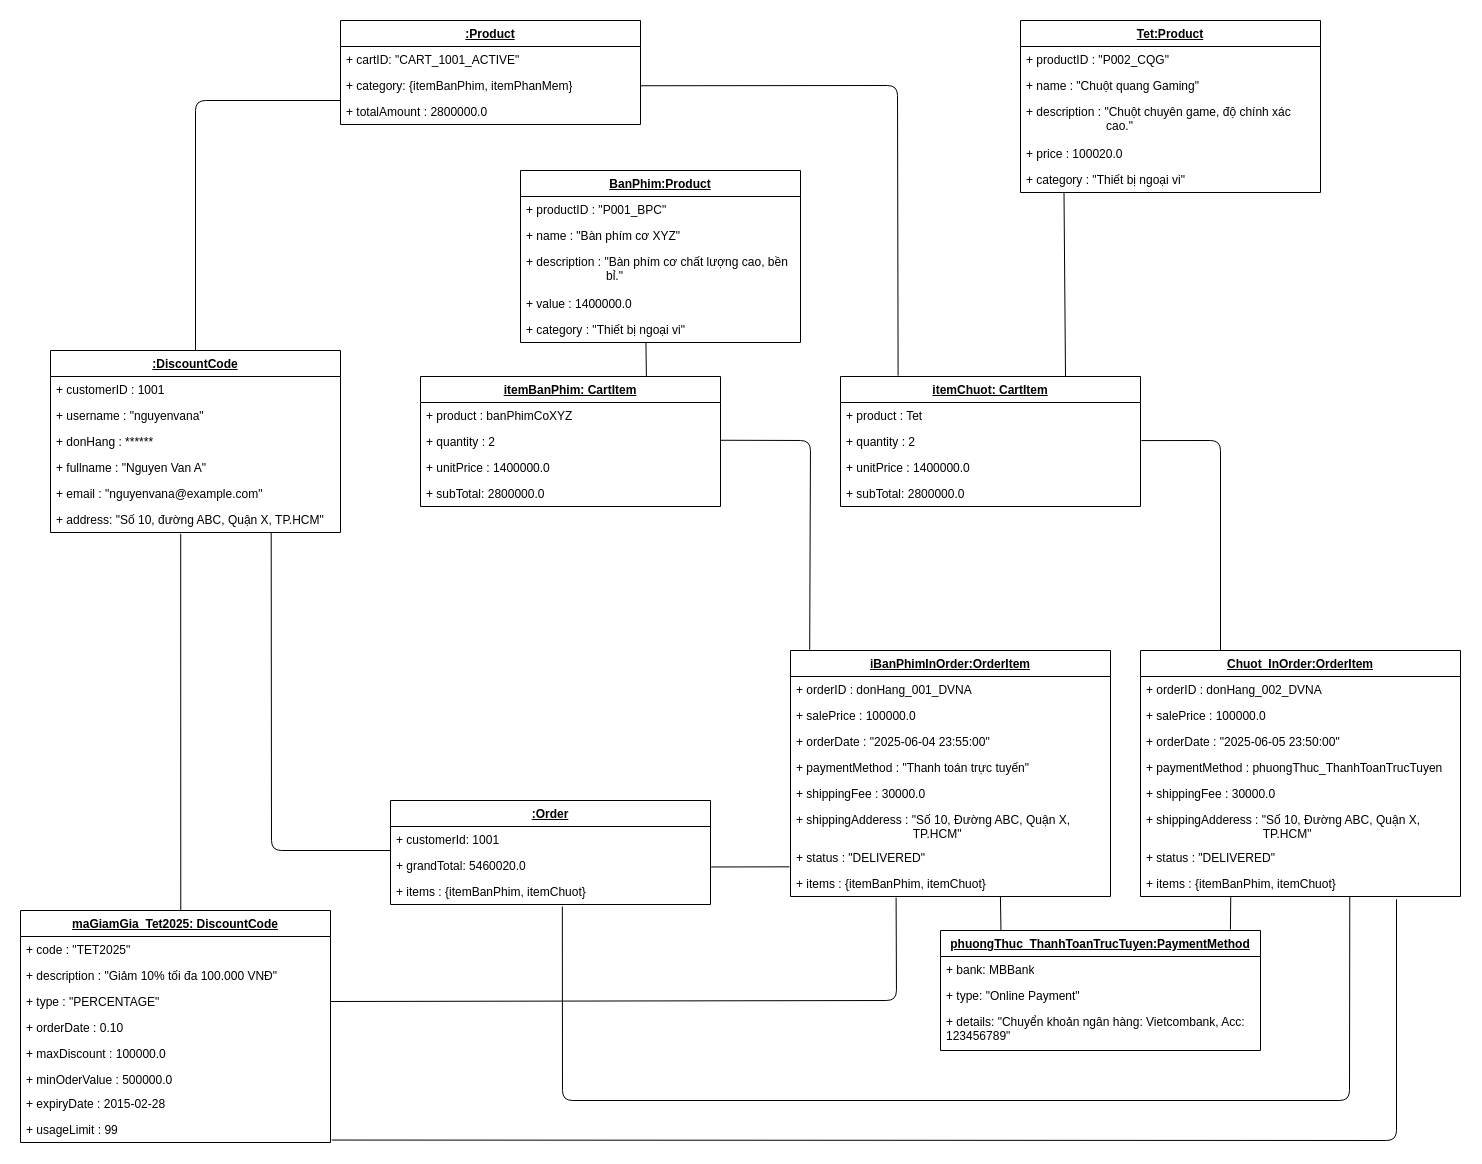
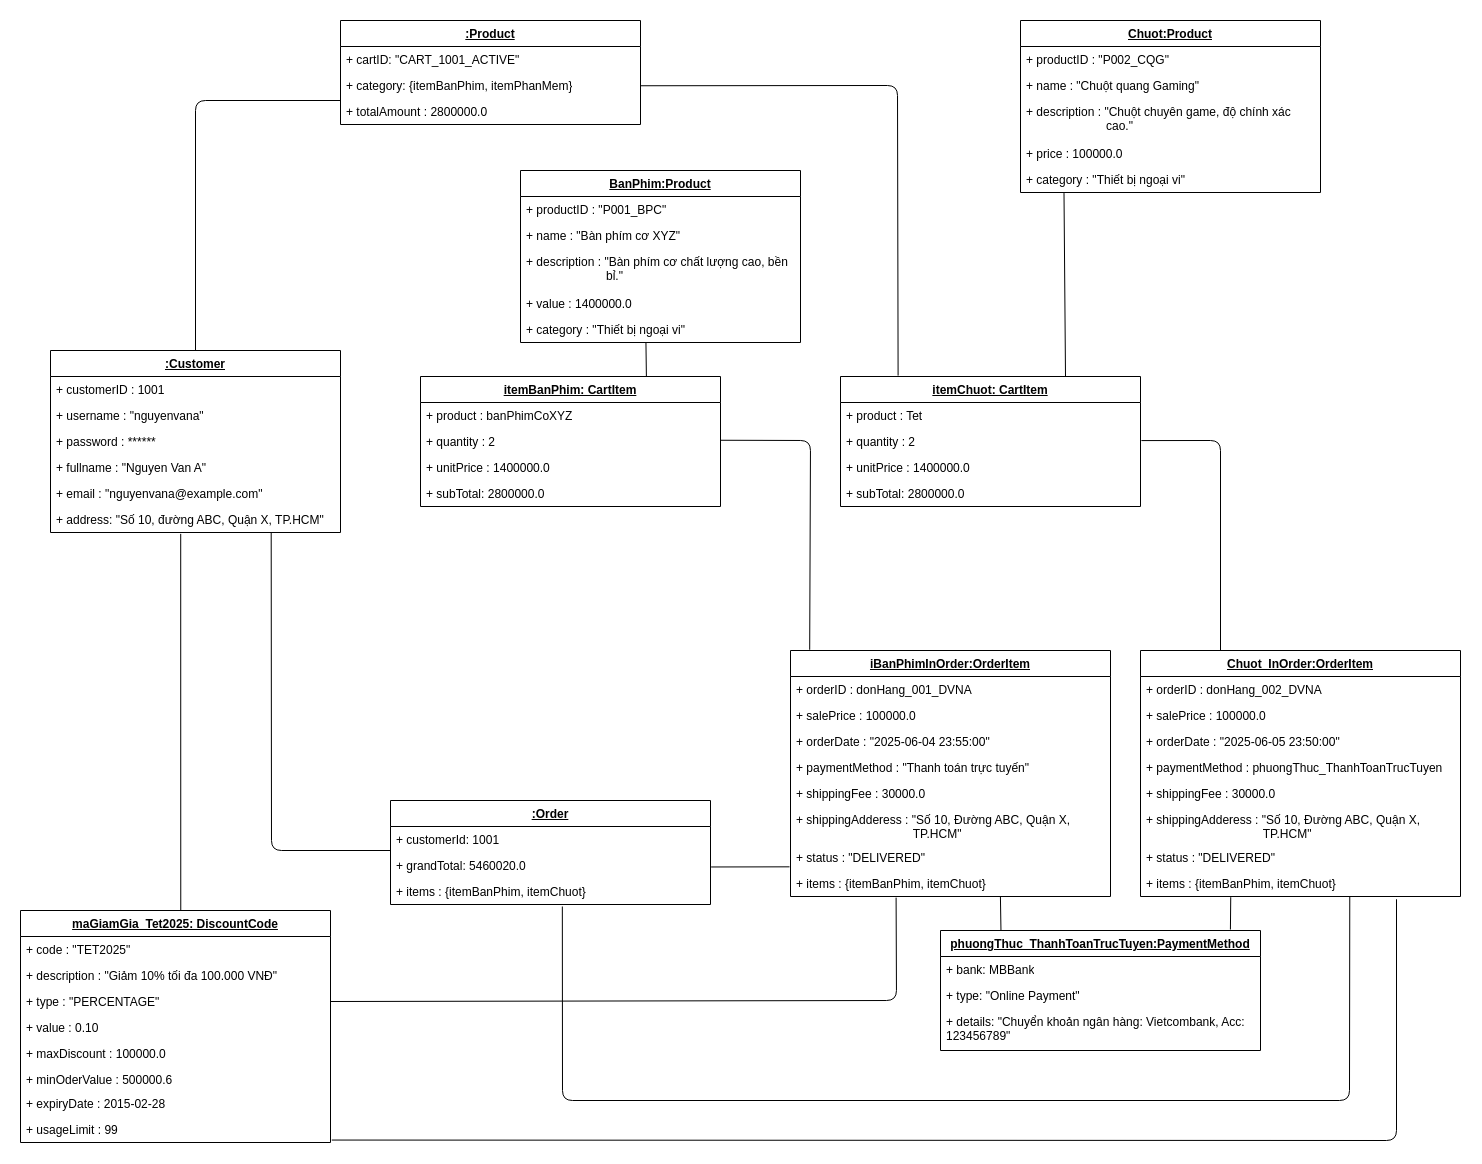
- <mxCell id="13" value="&lt;u&gt;Tet:Product&lt;/u&gt;" style="swimlane;fontStyle=1;align=center;verticalAlign=top;childLayout=stackLayout;horizontal=1;startSize=26;horizontalStack=0;resizeParent=1;resizeParentMax=0;resizeLast=0;collapsible=1;marginBottom=0;whiteSpace=wrap;html=1;" parent="1" vertex="1"><mxGeometry x="1020" y="20" width="300" height="172" as="geometry"><mxRectangle x="150" y="10" width="100" height="30" as="alternateBounds" /></mxGeometry></mxCell>
+ <mxCell id="13" value="&lt;u&gt;Chuot:Product&lt;/u&gt;" style="swimlane;fontStyle=1;align=center;verticalAlign=top;childLayout=stackLayout;horizontal=1;startSize=26;horizontalStack=0;resizeParent=1;resizeParentMax=0;resizeLast=0;collapsible=1;marginBottom=0;whiteSpace=wrap;html=1;" parent="1" vertex="1"><mxGeometry x="1020" y="20" width="300" height="172" as="geometry"><mxRectangle x="150" y="10" width="100" height="30" as="alternateBounds" /></mxGeometry></mxCell>
- <mxCell id="17" value="+ price :&amp;nbsp;100020.0" style="text;strokeColor=none;fillColor=none;align=left;verticalAlign=top;spacingLeft=4;spacingRight=4;overflow=hidden;rotatable=0;points=[[0,0.5],[1,0.5]];portConstraint=eastwest;whiteSpace=wrap;html=1;" parent="13" vertex="1"><mxGeometry y="120" width="300" height="26" as="geometry" /></mxCell>
+ <mxCell id="17" value="+ price :&amp;nbsp;100000.0" style="text;strokeColor=none;fillColor=none;align=left;verticalAlign=top;spacingLeft=4;spacingRight=4;overflow=hidden;rotatable=0;points=[[0,0.5],[1,0.5]];portConstraint=eastwest;whiteSpace=wrap;html=1;" parent="13" vertex="1"><mxGeometry y="120" width="300" height="26" as="geometry" /></mxCell>
- <mxCell id="2" value="&lt;u&gt;:DiscountCode&lt;/u&gt;" style="swimlane;fontStyle=1;align=center;verticalAlign=top;childLayout=stackLayout;horizontal=1;startSize=26;horizontalStack=0;resizeParent=1;resizeParentMax=0;resizeLast=0;collapsible=1;marginBottom=0;whiteSpace=wrap;html=1;" parent="1" vertex="1"><mxGeometry x="50" y="350" width="290" height="182" as="geometry"><mxRectangle x="150" y="10" width="100" height="30" as="alternateBounds" /></mxGeometry></mxCell>
+ <mxCell id="2" value="&lt;u&gt;:Customer&lt;/u&gt;" style="swimlane;fontStyle=1;align=center;verticalAlign=top;childLayout=stackLayout;horizontal=1;startSize=26;horizontalStack=0;resizeParent=1;resizeParentMax=0;resizeLast=0;collapsible=1;marginBottom=0;whiteSpace=wrap;html=1;" parent="1" vertex="1"><mxGeometry x="50" y="350" width="290" height="182" as="geometry"><mxRectangle x="150" y="10" width="100" height="30" as="alternateBounds" /></mxGeometry></mxCell>
- <mxCell id="5" value="+ donHang : ******" style="text;strokeColor=none;fillColor=none;align=left;verticalAlign=top;spacingLeft=4;spacingRight=4;overflow=hidden;rotatable=0;points=[[0,0.5],[1,0.5]];portConstraint=eastwest;whiteSpace=wrap;html=1;" parent="2" vertex="1"><mxGeometry y="78" width="290" height="26" as="geometry" /></mxCell>
+ <mxCell id="5" value="+ password : ******" style="text;strokeColor=none;fillColor=none;align=left;verticalAlign=top;spacingLeft=4;spacingRight=4;overflow=hidden;rotatable=0;points=[[0,0.5],[1,0.5]];portConstraint=eastwest;whiteSpace=wrap;html=1;" parent="2" vertex="1"><mxGeometry y="78" width="290" height="26" as="geometry" /></mxCell>
- <mxCell id="23" value="+ orderDate :&amp;nbsp;0.10" style="text;strokeColor=none;fillColor=none;align=left;verticalAlign=top;spacingLeft=4;spacingRight=4;overflow=hidden;rotatable=0;points=[[0,0.5],[1,0.5]];portConstraint=eastwest;whiteSpace=wrap;html=1;" parent="19" vertex="1"><mxGeometry y="104" width="310" height="26" as="geometry" /></mxCell>
+ <mxCell id="23" value="+ value :&amp;nbsp;0.10" style="text;strokeColor=none;fillColor=none;align=left;verticalAlign=top;spacingLeft=4;spacingRight=4;overflow=hidden;rotatable=0;points=[[0,0.5],[1,0.5]];portConstraint=eastwest;whiteSpace=wrap;html=1;" parent="19" vertex="1"><mxGeometry y="104" width="310" height="26" as="geometry" /></mxCell>
- <mxCell id="25" value="+ minOderValue :&amp;nbsp;500000.0" style="text;strokeColor=none;fillColor=none;align=left;verticalAlign=top;spacingLeft=4;spacingRight=4;overflow=hidden;rotatable=0;points=[[0,0.5],[1,0.5]];portConstraint=eastwest;whiteSpace=wrap;html=1;" parent="19" vertex="1"><mxGeometry y="156" width="310" height="24" as="geometry" /></mxCell>
+ <mxCell id="25" value="+ minOderValue :&amp;nbsp;500000.6" style="text;strokeColor=none;fillColor=none;align=left;verticalAlign=top;spacingLeft=4;spacingRight=4;overflow=hidden;rotatable=0;points=[[0,0.5],[1,0.5]];portConstraint=eastwest;whiteSpace=wrap;html=1;" parent="19" vertex="1"><mxGeometry y="156" width="310" height="24" as="geometry" /></mxCell>
